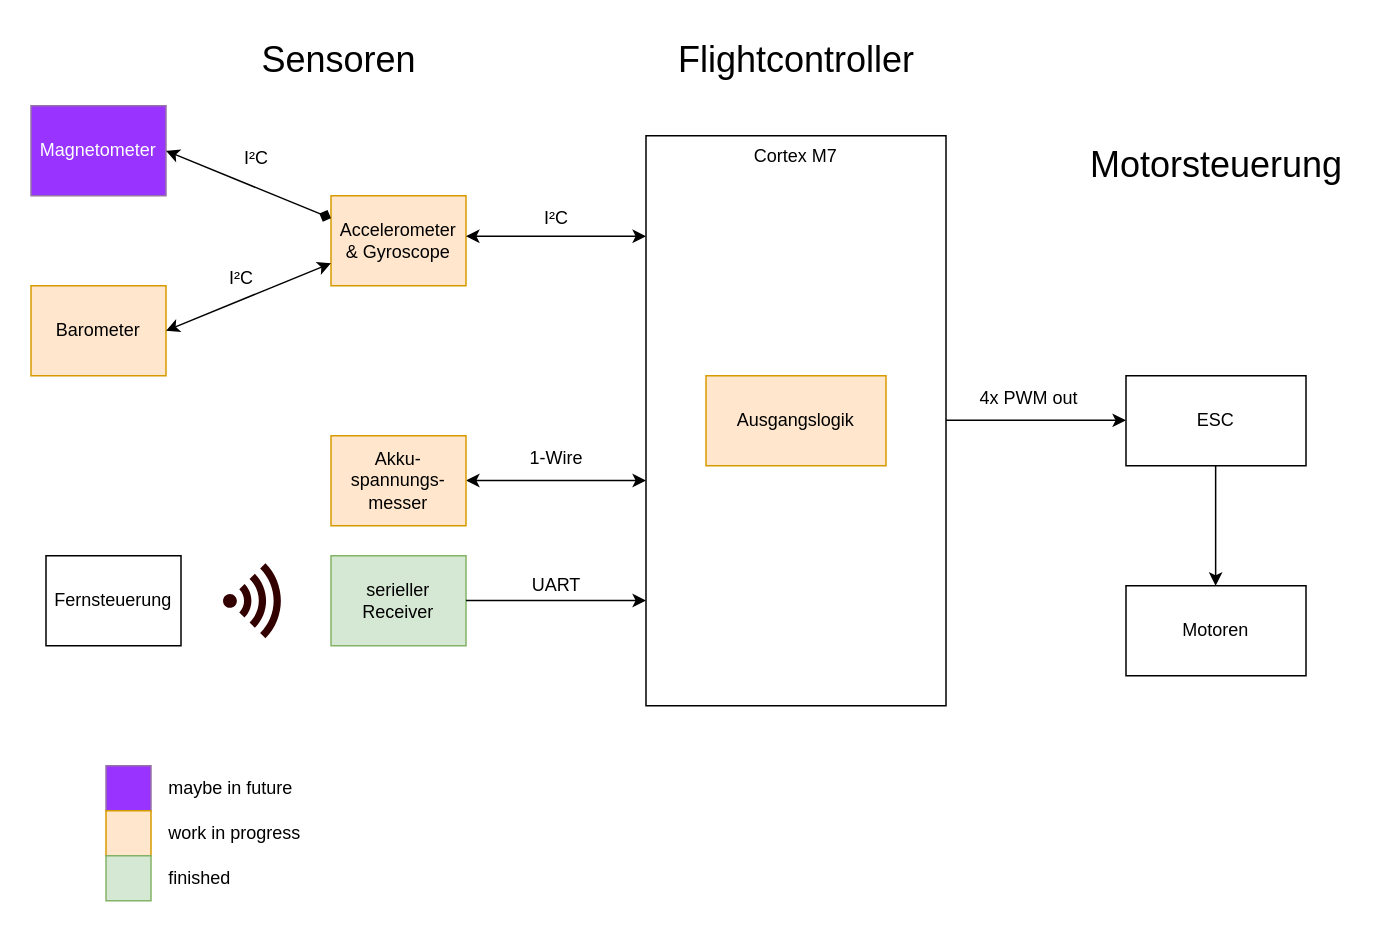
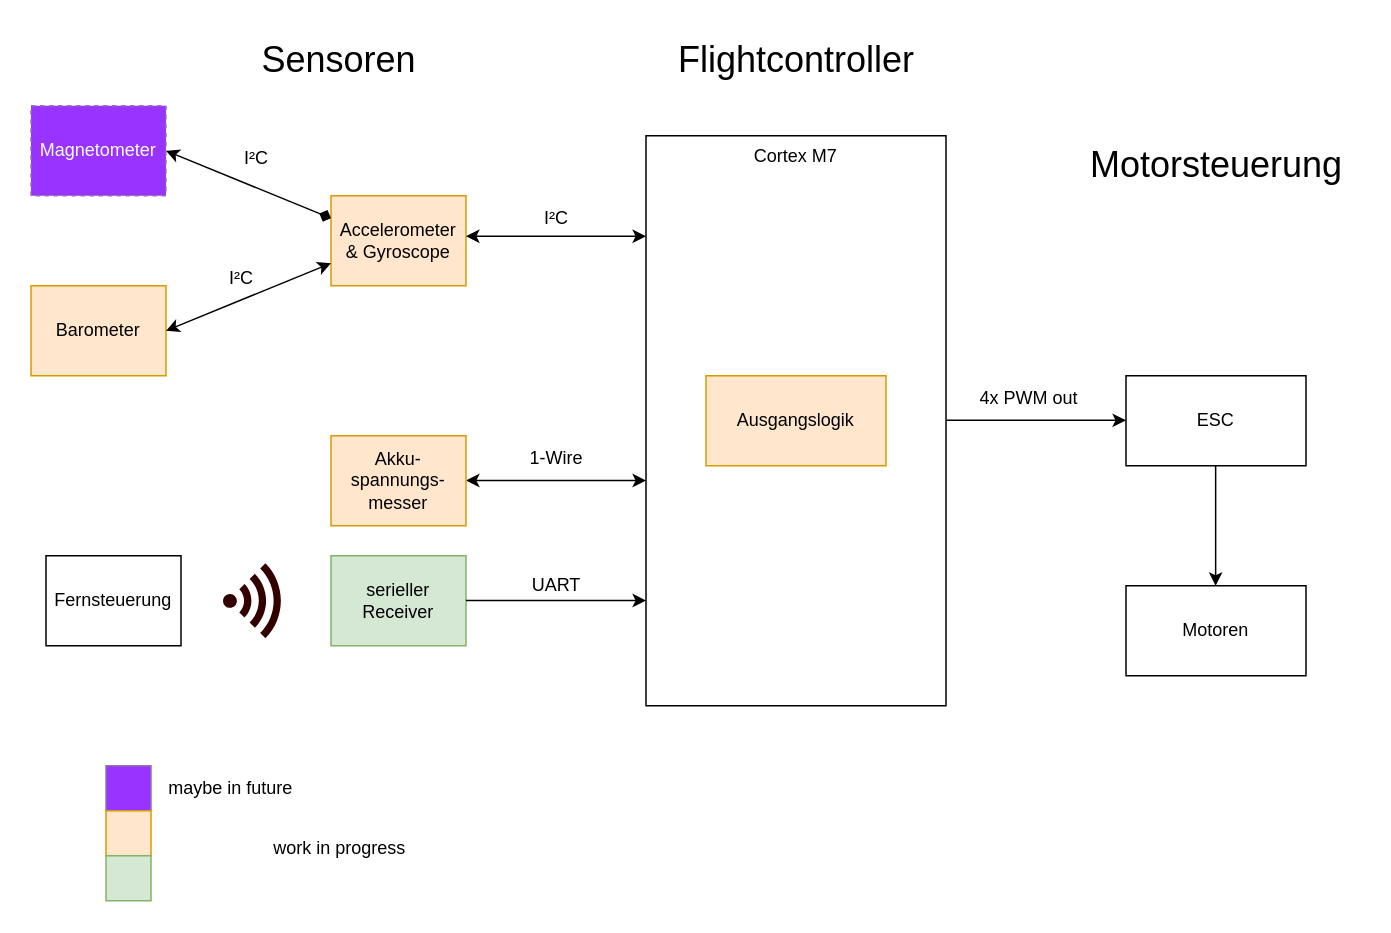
- <mxCell id="6" value="Magnetometer" style="whiteSpace=wrap;html=1;fillColor=#9933FF;strokeColor=#9673a6;fontColor=#FFFFFF;" vertex="1" parent="1"><mxGeometry x="20" y="70" width="90" height="60" as="geometry" /></mxCell>
+ <mxCell id="6" value="Magnetometer" style="whiteSpace=wrap;html=1;fillColor=#9933FF;strokeColor=#9673a6;fontColor=#FFFFFF;dashed=1;" vertex="1" parent="1"><mxGeometry x="20" y="70" width="90" height="60" as="geometry" /></mxCell>
- <mxCell id="33" value="work in progress" style="text;html=1;align=left;verticalAlign=middle;resizable=0;points=[];autosize=1;strokeColor=none;fillColor=none;" vertex="1" parent="1"><mxGeometry x="110" y="540" width="110" height="30" as="geometry" /></mxCell>
+ <mxCell id="33" value="work in progress" style="text;html=1;align=left;verticalAlign=middle;resizable=0;points=[];autosize=1;strokeColor=none;fillColor=none;" vertex="1" parent="1"><mxGeometry x="180" y="550" width="110" height="30" as="geometry" /></mxCell>
- <mxCell id="34" value="finished" style="text;html=1;align=left;verticalAlign=middle;resizable=0;points=[];autosize=1;strokeColor=none;fillColor=none;" vertex="1" parent="1"><mxGeometry x="110" y="570" width="60" height="30" as="geometry" /></mxCell>
